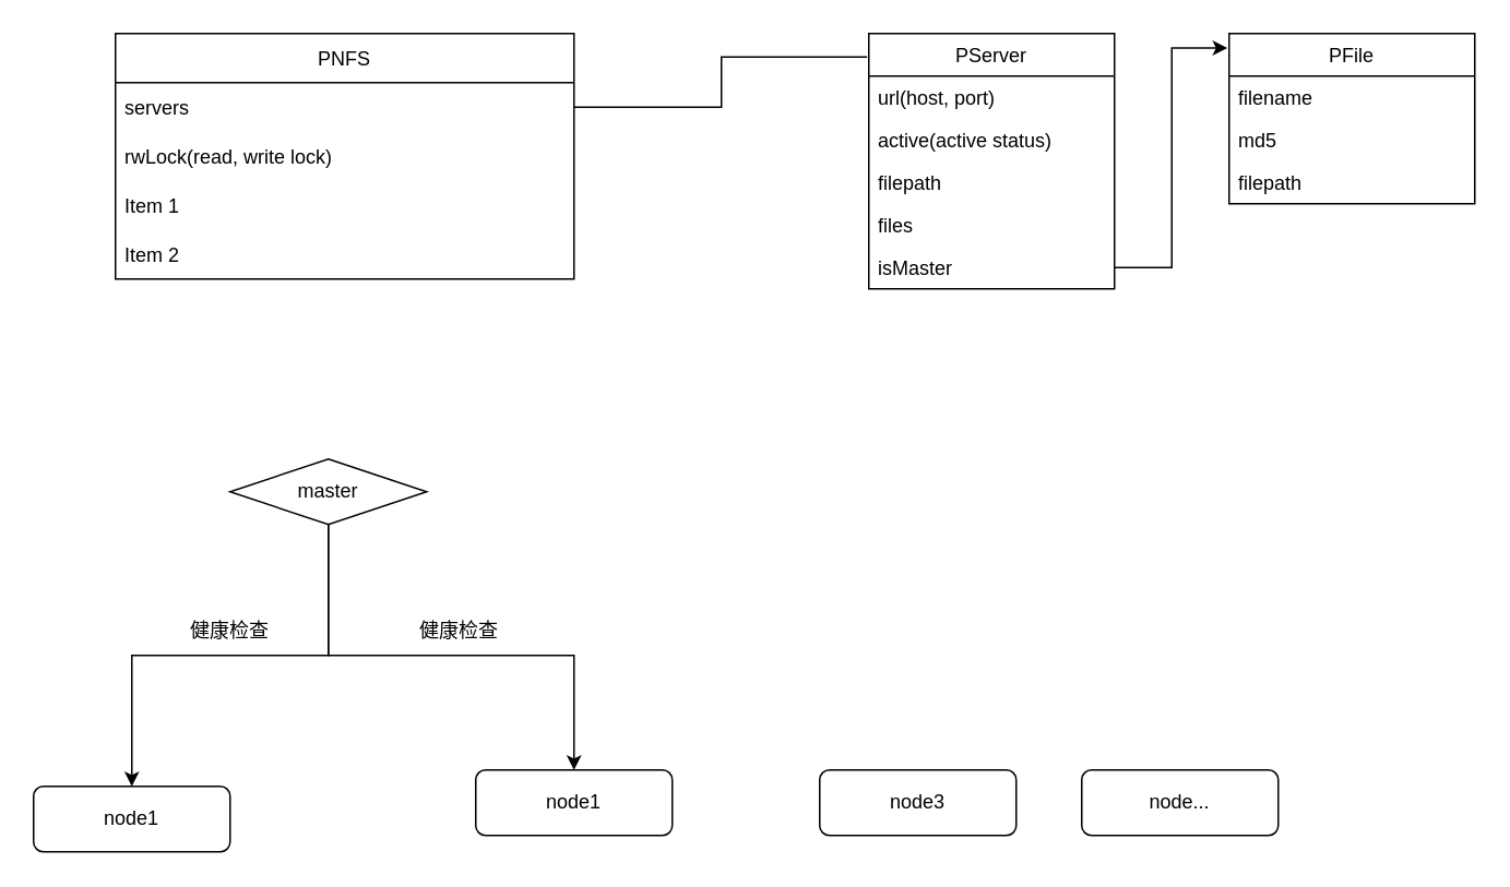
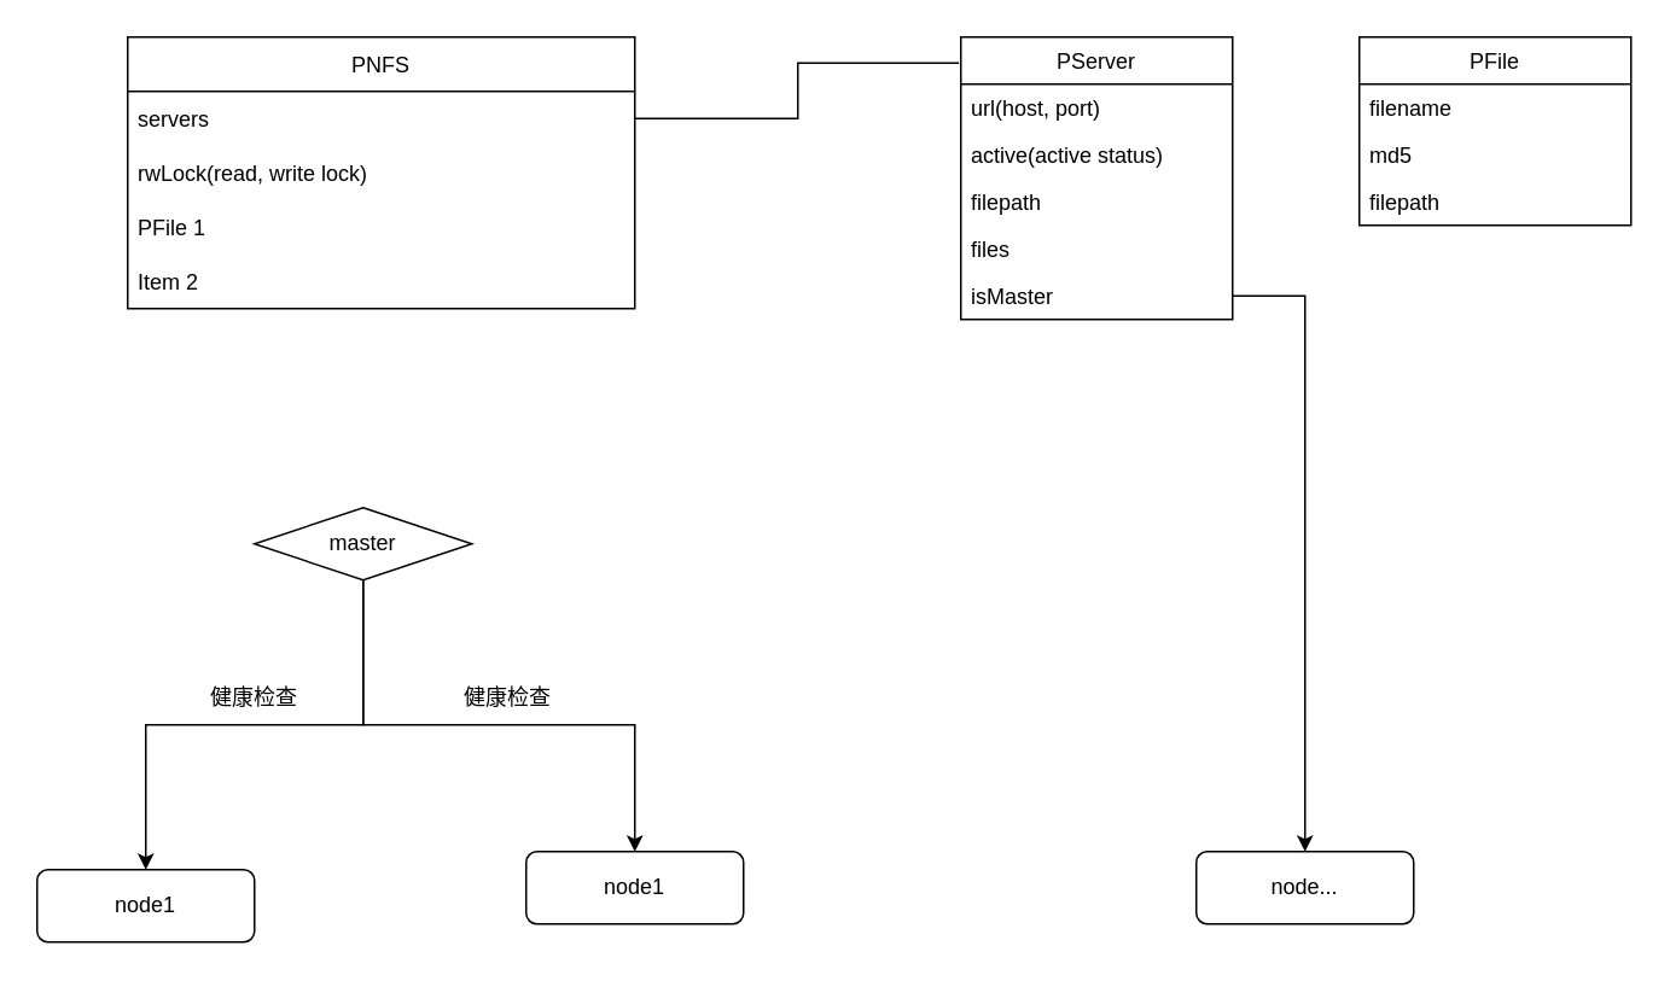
- <mxCell id="27" style="edgeStyle=orthogonalEdgeStyle;rounded=0;orthogonalLoop=1;jettySize=auto;html=1;entryX=-0.007;entryY=0.085;entryDx=0;entryDy=0;entryPerimeter=0;" edge="1" parent="1" source="21" target="23"><mxGeometry relative="1" as="geometry" /></mxCell>
+ <mxCell id="27" style="edgeStyle=orthogonalEdgeStyle;rounded=0;orthogonalLoop=1;jettySize=auto;html=1;" edge="1" parent="1" source="21" target="15"><mxGeometry relative="1" as="geometry" /></mxCell>
- <mxCell id="10" value="Item 1" style="text;strokeColor=none;fillColor=none;align=left;verticalAlign=middle;spacingLeft=4;spacingRight=4;overflow=hidden;points=[[0,0.5],[1,0.5]];portConstraint=eastwest;rotatable=0;" vertex="1" parent="7"><mxGeometry y="90" width="280" height="30" as="geometry" /></mxCell>
+ <mxCell id="10" value="PFile 1" style="text;strokeColor=none;fillColor=none;align=left;verticalAlign=middle;spacingLeft=4;spacingRight=4;overflow=hidden;points=[[0,0.5],[1,0.5]];portConstraint=eastwest;rotatable=0;" vertex="1" parent="7"><mxGeometry y="90" width="280" height="30" as="geometry" /></mxCell>
- <mxCell id="14" value="node3" style="rounded=1;whiteSpace=wrap;html=1;fontSize=12;glass=0;strokeWidth=1;shadow=0;" vertex="1" parent="1"><mxGeometry x="500" y="470" width="120" height="40" as="geometry" /></mxCell>
